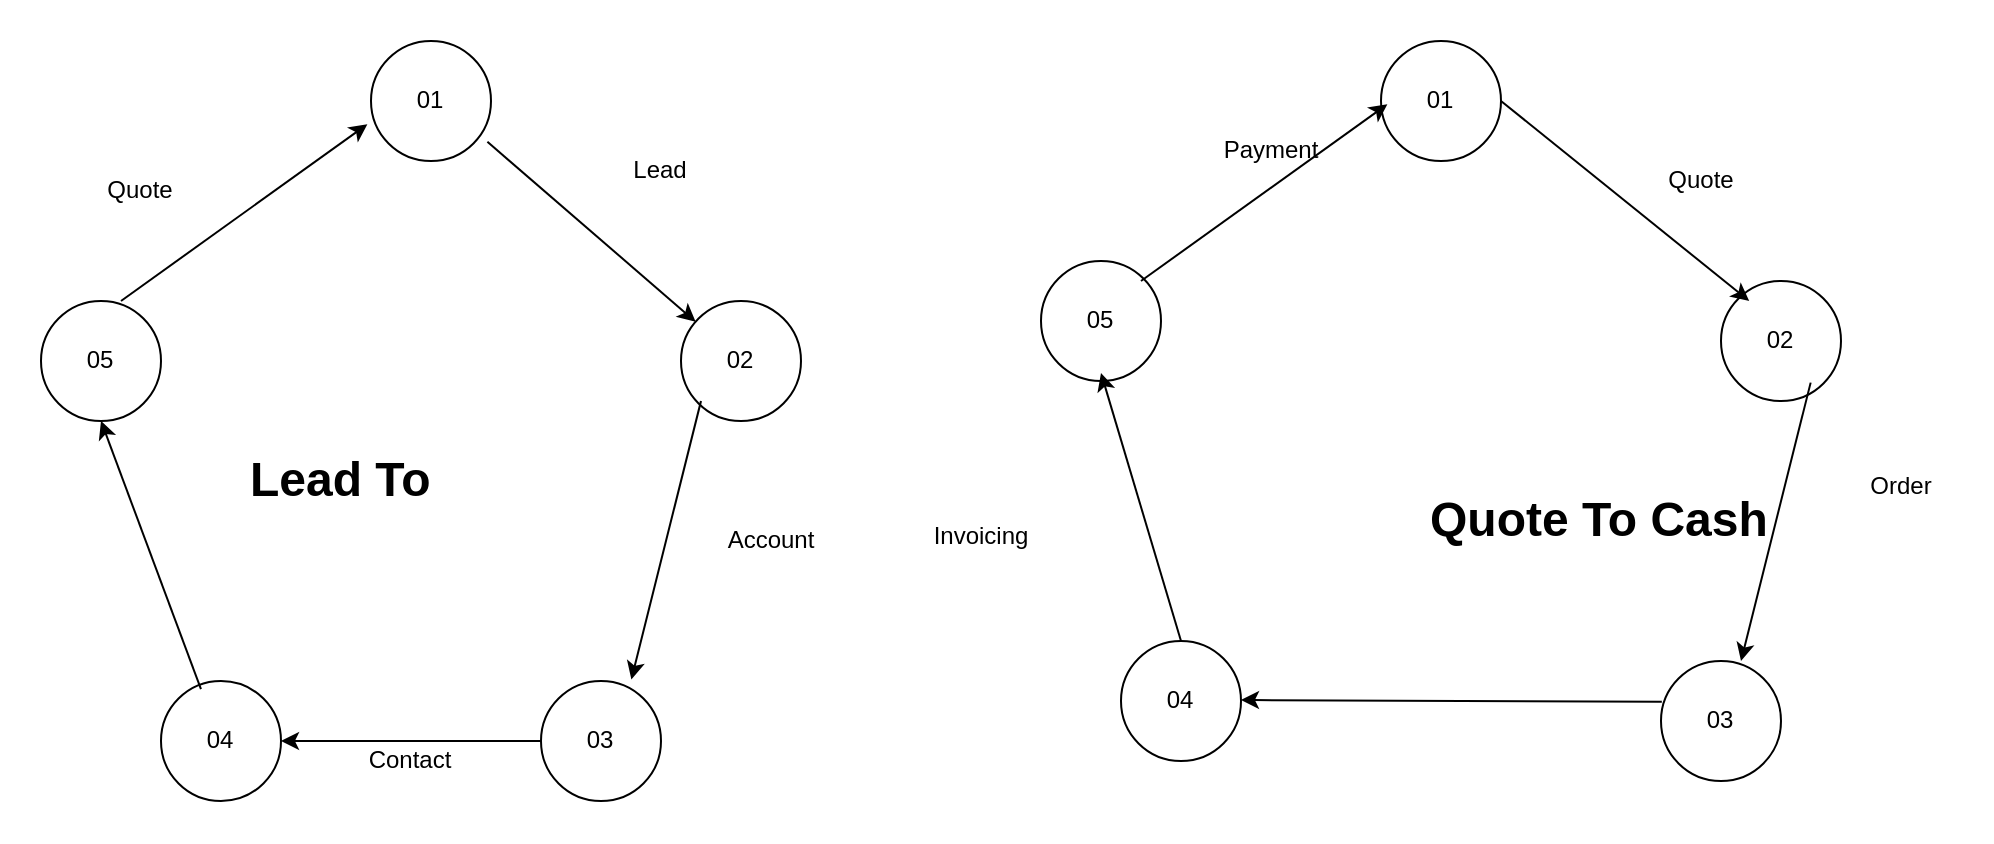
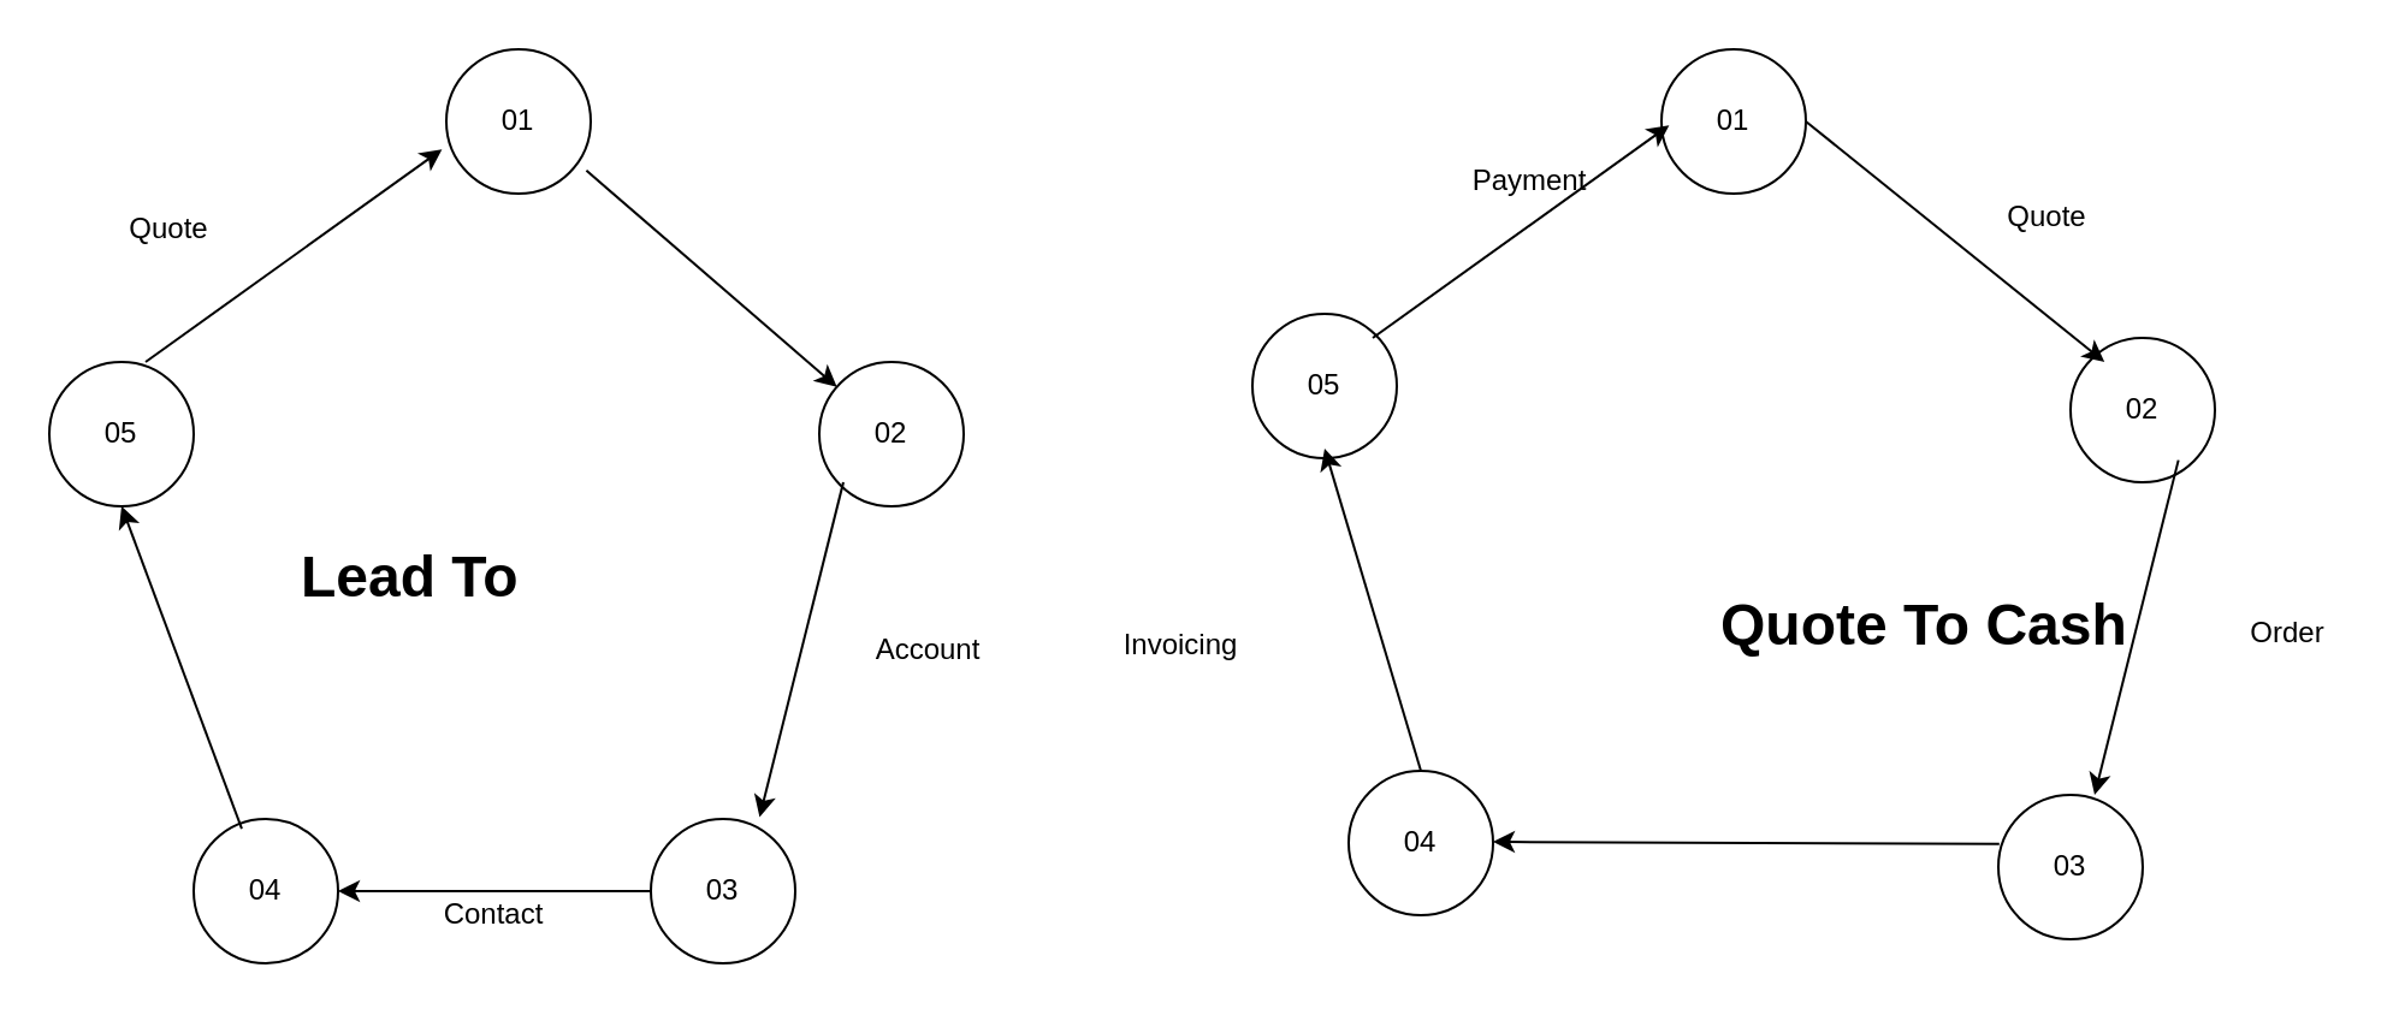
- <mxCell id="14" value="Lead" style="text;html=1;strokeColor=none;fillColor=none;align=center;verticalAlign=middle;whiteSpace=wrap;rounded=0;" vertex="1" parent="1"><mxGeometry x="300" y="70" width="60" height="30" as="geometry" /></mxCell>
- <mxCell id="29" value="Order" style="text;html=1;align=center;verticalAlign=middle;resizable=0;points=[];autosize=1;strokeColor=none;fillColor=none;" vertex="1" parent="1"><mxGeometry x="925" y="227.5" width="50" height="30" as="geometry" /></mxCell>
+ <mxCell id="29" value="Order" style="text;html=1;align=center;verticalAlign=middle;resizable=0;points=[];autosize=1;strokeColor=none;fillColor=none;" vertex="1" parent="1"><mxGeometry x="925" y="247.5" width="50" height="30" as="geometry" /></mxCell>
